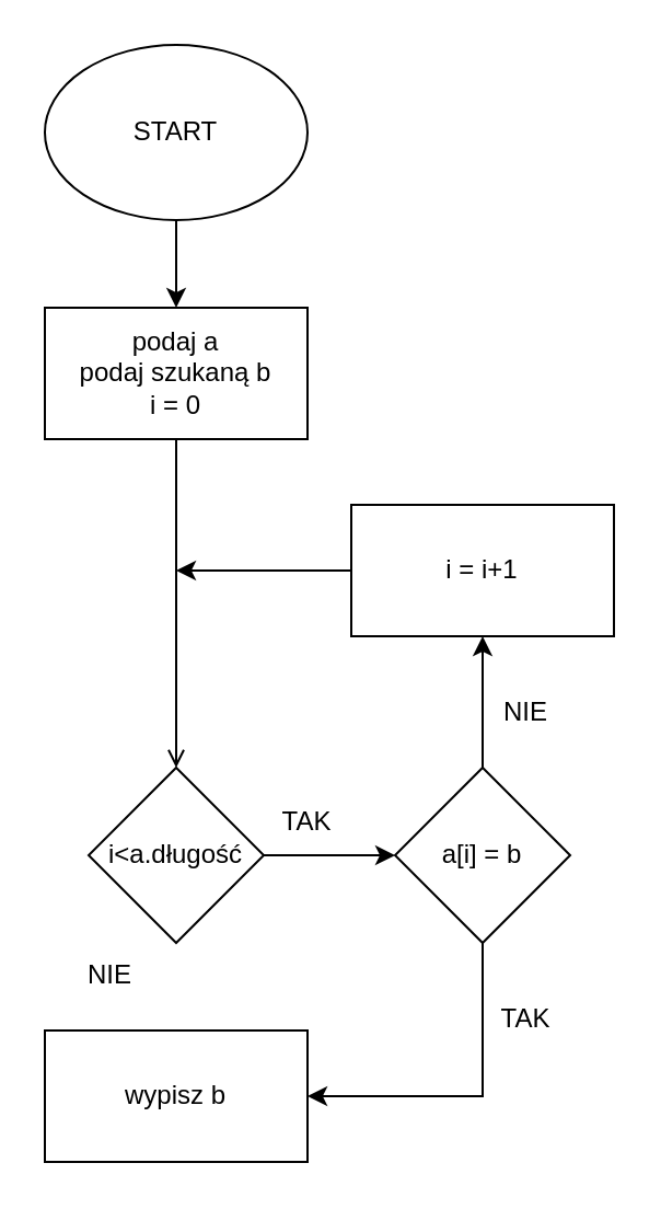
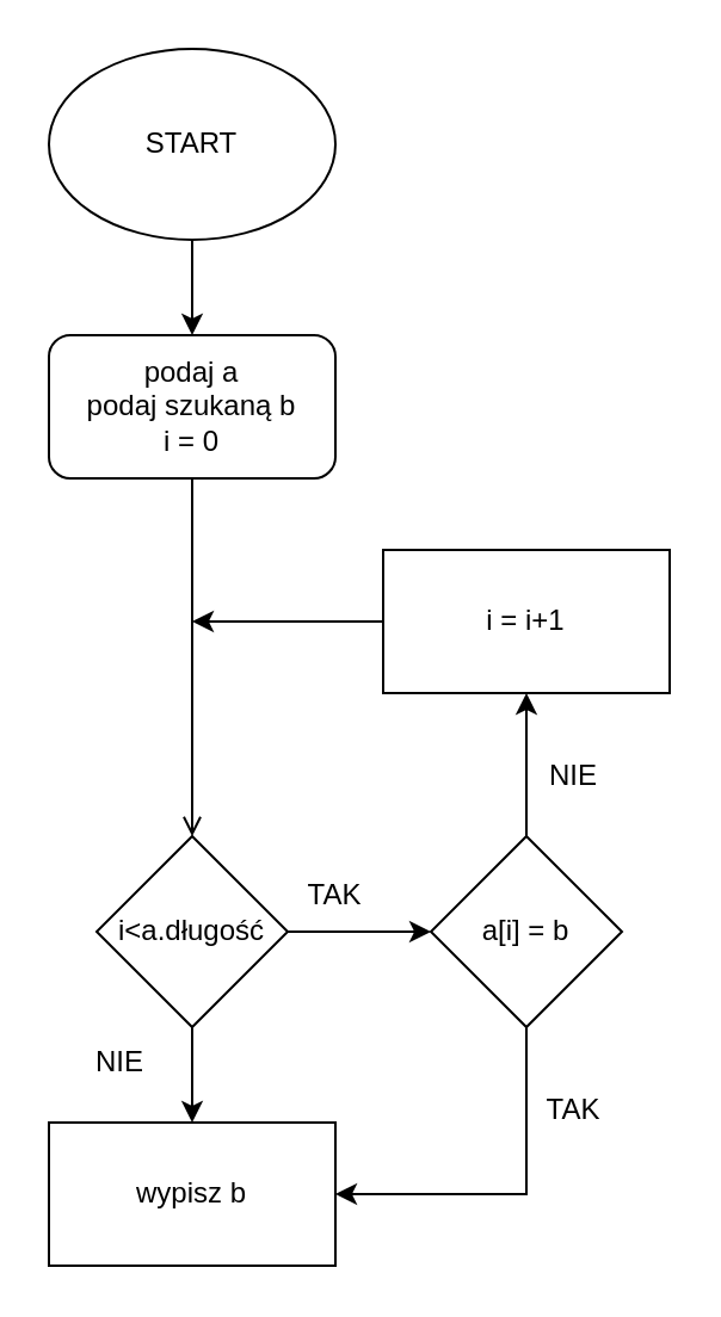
- <mxCell id="5" value="podaj a&lt;br&gt;podaj szukaną b&lt;br&gt;i = 0" style="rounded=0;whiteSpace=wrap;html=1;" vertex="1" parent="1"><mxGeometry x="20" y="140" width="120" height="60" as="geometry" /></mxCell>
+ <mxCell id="5" value="podaj a&lt;br&gt;podaj szukaną b&lt;br&gt;i = 0" style="whiteSpace=wrap;html=1;rounded=1;" vertex="1" parent="1"><mxGeometry x="20" y="140" width="120" height="60" as="geometry" /></mxCell>
+ <mxCell id="6" value="" style="edgeStyle=orthogonalEdgeStyle;rounded=0;orthogonalLoop=1;jettySize=auto;html=1;" edge="1" parent="1" source="8" target="9"><mxGeometry relative="1" as="geometry" /></mxCell>
